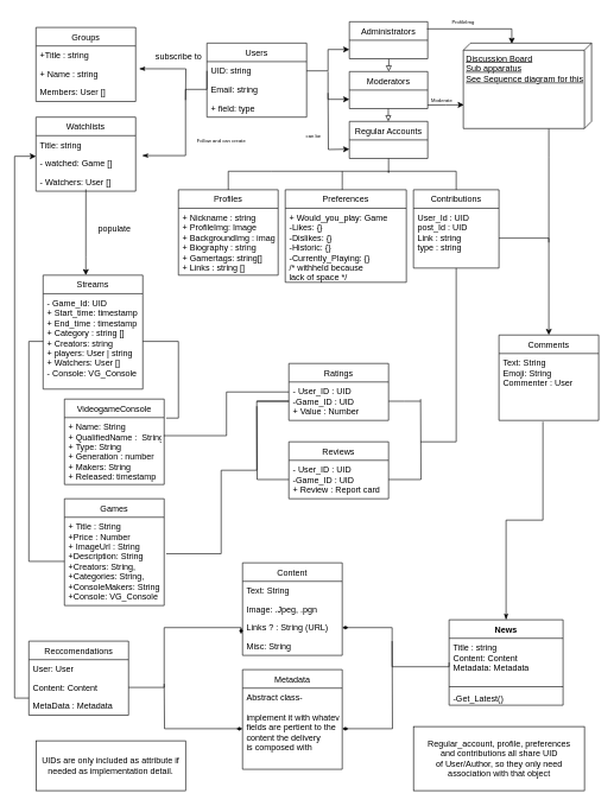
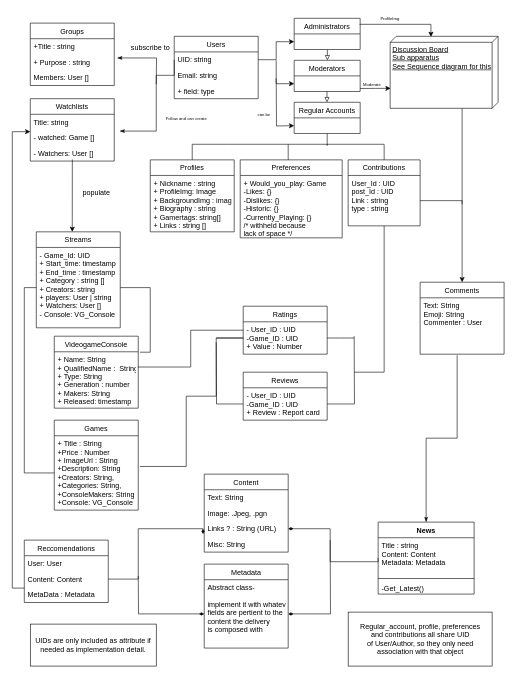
- <mxCell id="81" value="+ Name : string" style="text;strokeColor=none;fillColor=none;align=left;verticalAlign=top;spacingLeft=4;spacingRight=4;overflow=hidden;rotatable=0;points=[[0,0.5],[1,0.5]];portConstraint=eastwest;" vertex="1" parent="79"><mxGeometry y="52" width="140" height="26" as="geometry" /></mxCell>
+ <mxCell id="81" value="+ Purpose : string" style="text;strokeColor=none;fillColor=none;align=left;verticalAlign=top;spacingLeft=4;spacingRight=4;overflow=hidden;rotatable=0;points=[[0,0.5],[1,0.5]];portConstraint=eastwest;" vertex="1" parent="79"><mxGeometry y="52" width="140" height="26" as="geometry" /></mxCell>
